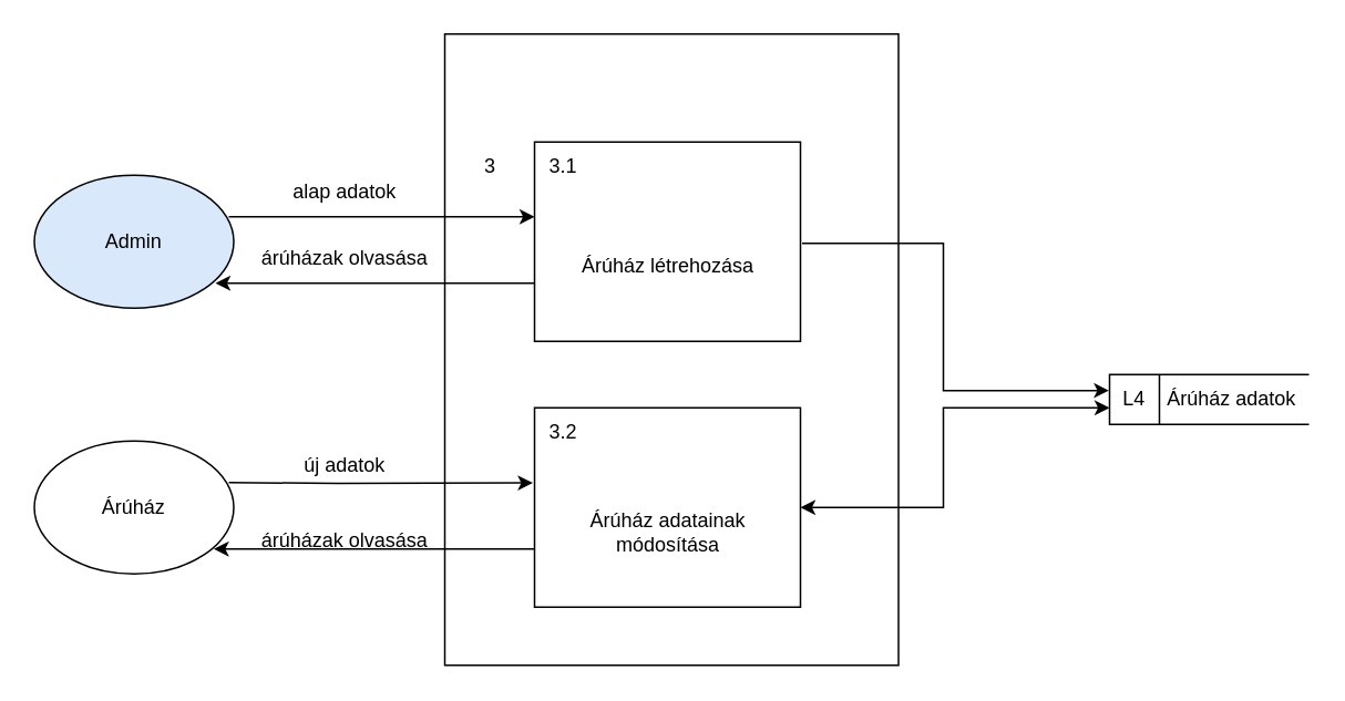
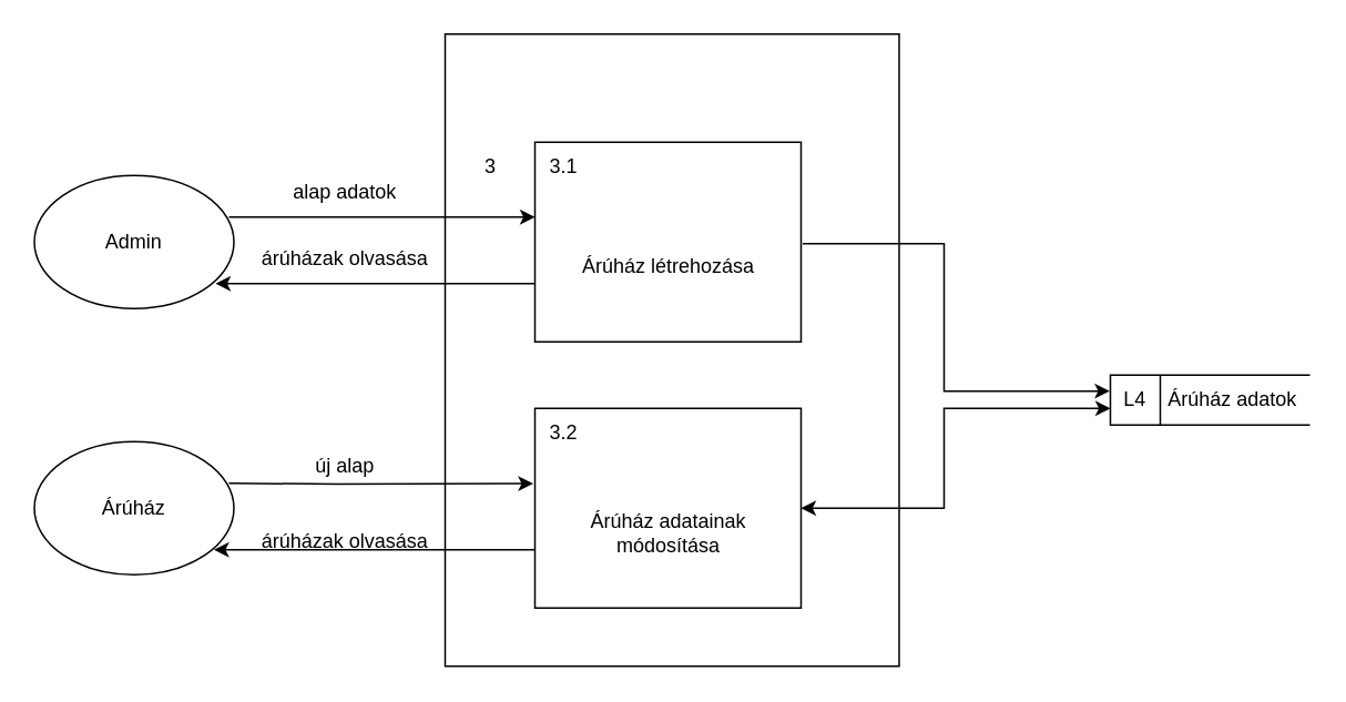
- <mxCell id="22" value="Admin" style="ellipse;whiteSpace=wrap;html=1;fillColor=#dae8fc;" vertex="1" parent="1"><mxGeometry x="20" y="105" width="120" height="80" as="geometry" /></mxCell>
+ <mxCell id="22" value="Admin" style="ellipse;whiteSpace=wrap;html=1;" vertex="1" parent="1"><mxGeometry x="20" y="105" width="120" height="80" as="geometry" /></mxCell>
- <mxCell id="15" value="új adatok" style="text;html=1;strokeColor=none;fillColor=none;align=center;verticalAlign=middle;whiteSpace=wrap;rounded=0;movable=1;resizable=1;rotatable=1;deletable=1;editable=1;locked=0;connectable=1;" parent="1" vertex="1"><mxGeometry x="167" y="265" width="80" height="30" as="geometry" /></mxCell>
+ <mxCell id="15" value="új alap" style="text;html=1;strokeColor=none;fillColor=none;align=center;verticalAlign=middle;whiteSpace=wrap;rounded=0;movable=1;resizable=1;rotatable=1;deletable=1;editable=1;locked=0;connectable=1;" parent="1" vertex="1"><mxGeometry x="167" y="265" width="80" height="30" as="geometry" /></mxCell>
